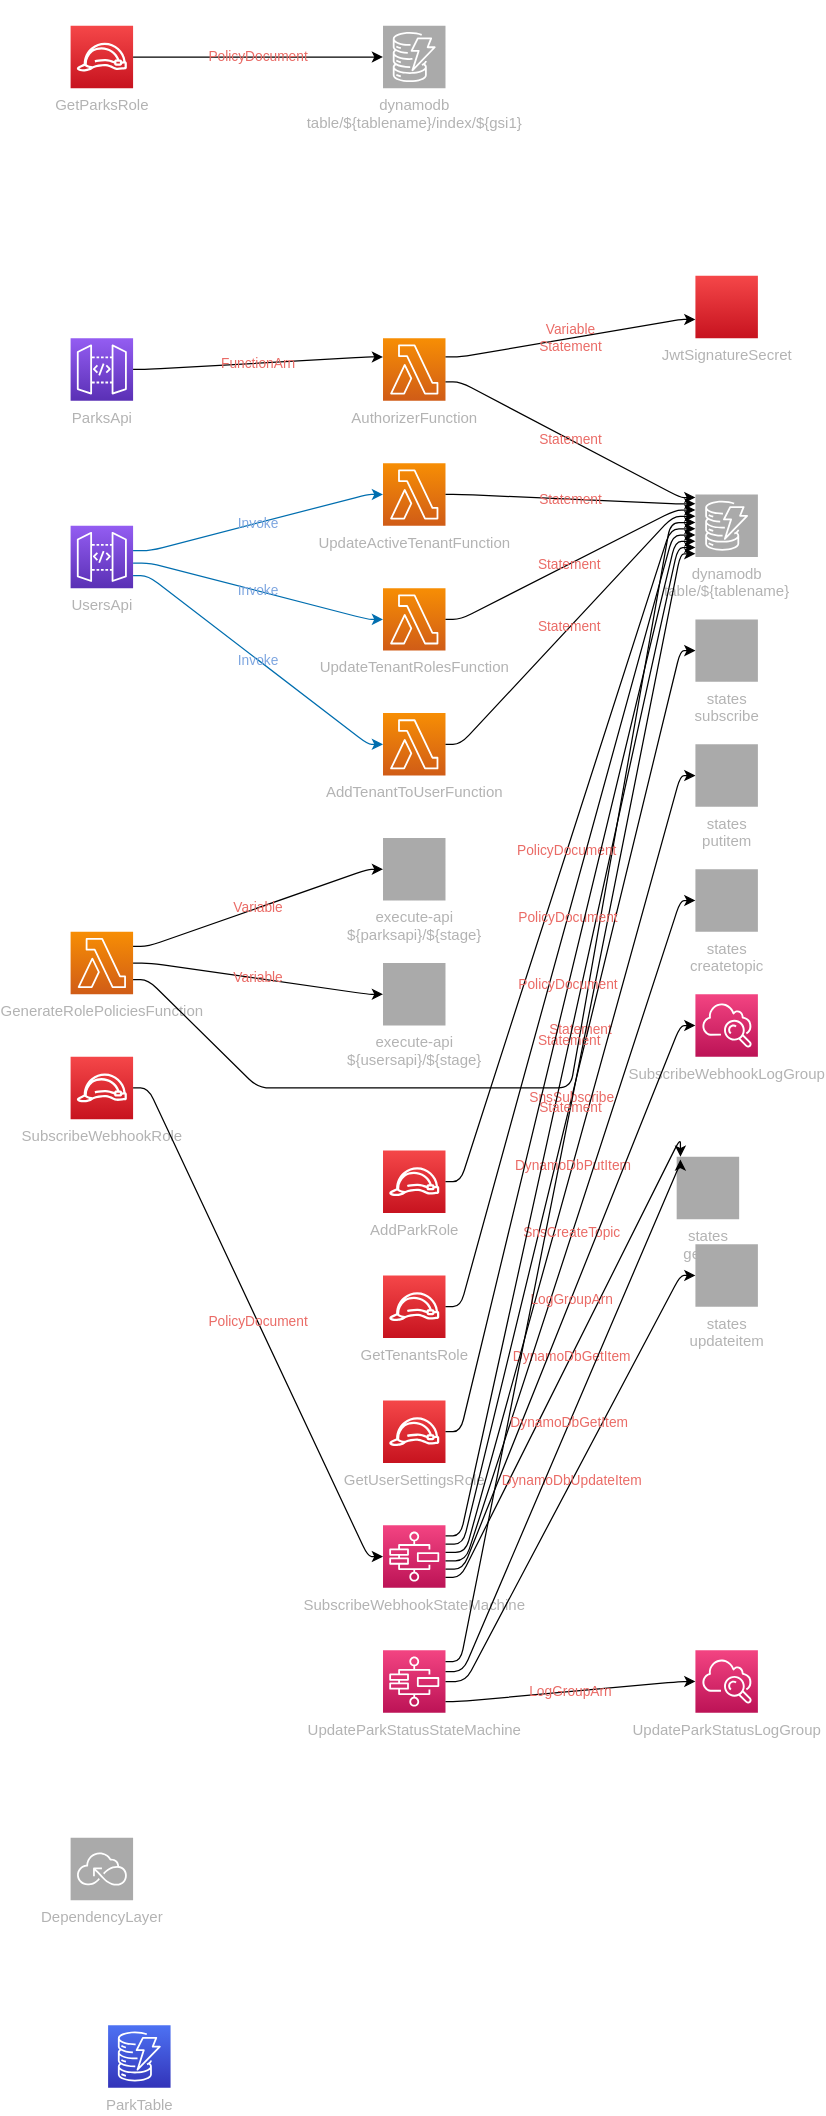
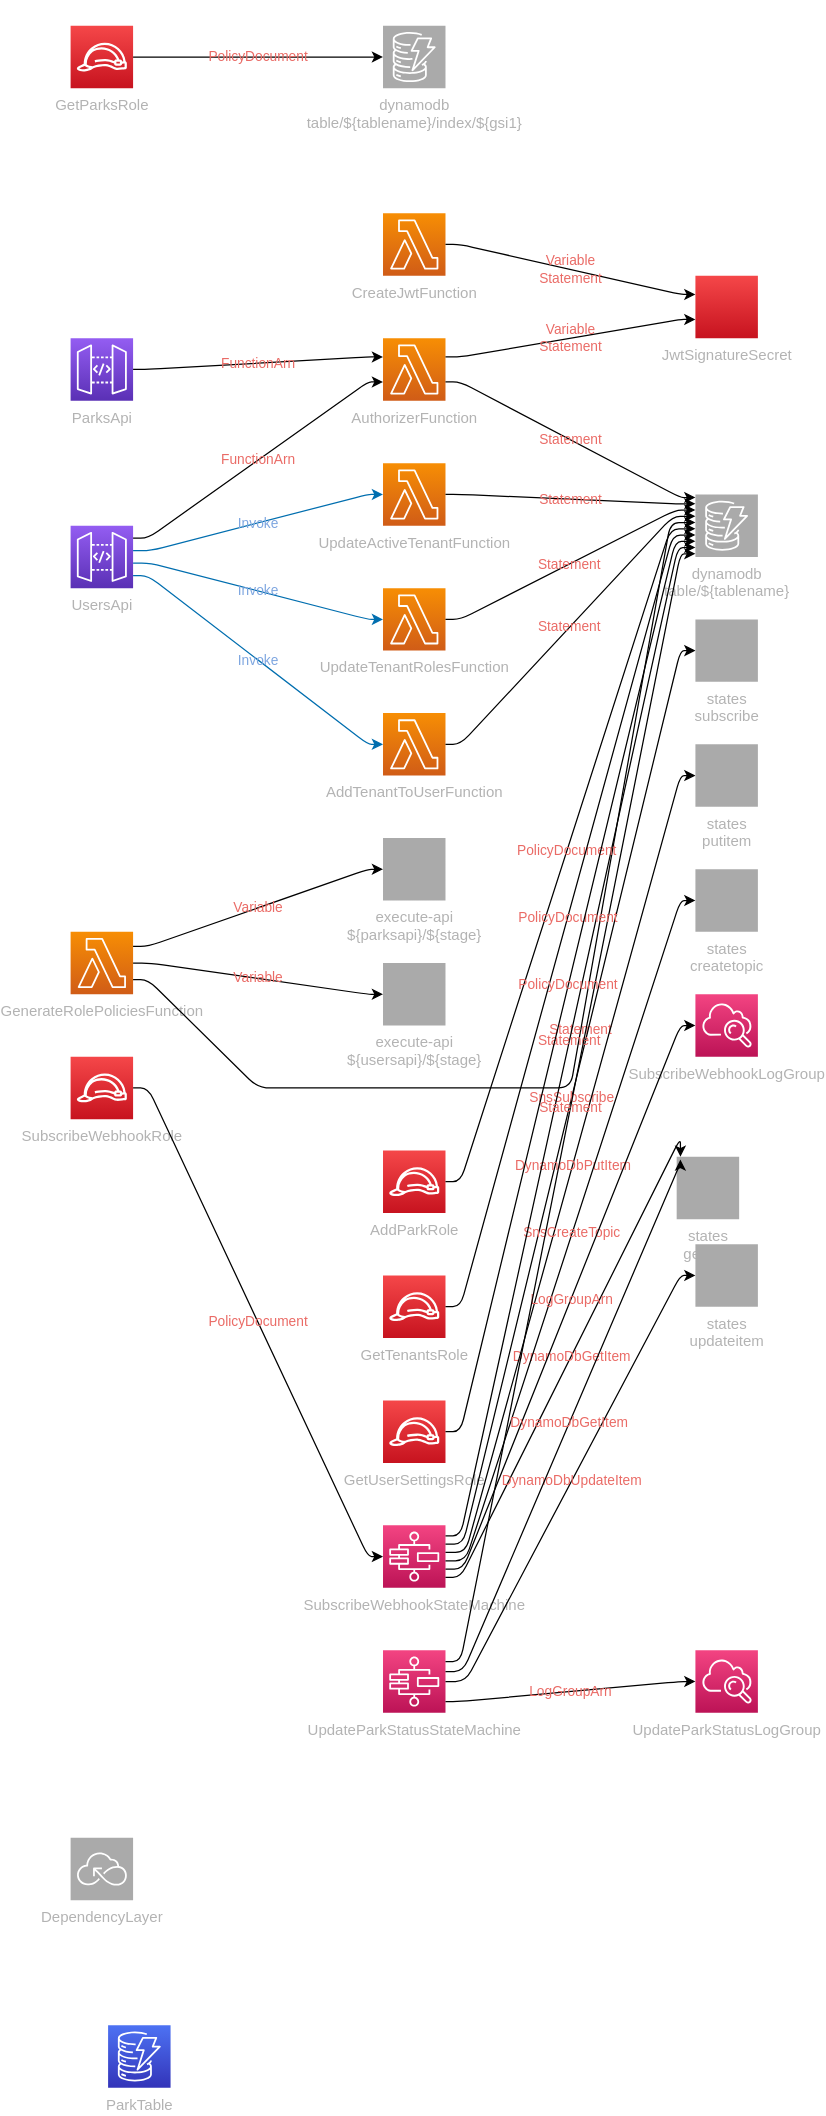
+ <mxCell id="9" value="CreateJwtFunction" style="outlineConnect=0;fontColor=#B3B3B3;gradientColor=#F78E04;gradientDirection=north;fillColor=#D05C17;strokeColor=#ffffff;dashed=0;verticalLabelPosition=bottom;verticalAlign=top;align=center;html=1;fontSize=12;fontStyle=0;aspect=fixed;shape=mxgraph.aws4.resourceIcon;resIcon=mxgraph.aws4.lambda;" vertex="1" parent="1"><mxGeometry x="270" y="170" width="50" height="50" as="geometry" /></mxCell>
+ <mxCell id="36" value="Variable&#10;Statement" style="edgeStyle=orthogonalEdgeStyle;rounded=1;orthogonalLoop=1;jettySize=auto;html=1;labelBackgroundColor=none;fontColor=#EA6B66;noEdgeStyle=1;orthogonal=1;" edge="1" parent="1" source="9" target="6"><mxGeometry relative="1" as="geometry"><Array as="points"><mxPoint x="332" y="195" /><mxPoint x="508" y="235" /></Array></mxGeometry></mxCell>
+ <mxCell id="32" value="FunctionArn" style="edgeStyle=orthogonalEdgeStyle;rounded=1;orthogonalLoop=1;jettySize=auto;html=1;labelBackgroundColor=none;fontColor=#EA6B66;noEdgeStyle=1;orthogonal=1;" edge="1" parent="1" source="4" target="7"><mxGeometry relative="1" as="geometry"><Array as="points"><mxPoint x="82" y="430" /><mxPoint x="258" y="305" /></Array></mxGeometry></mxCell>
